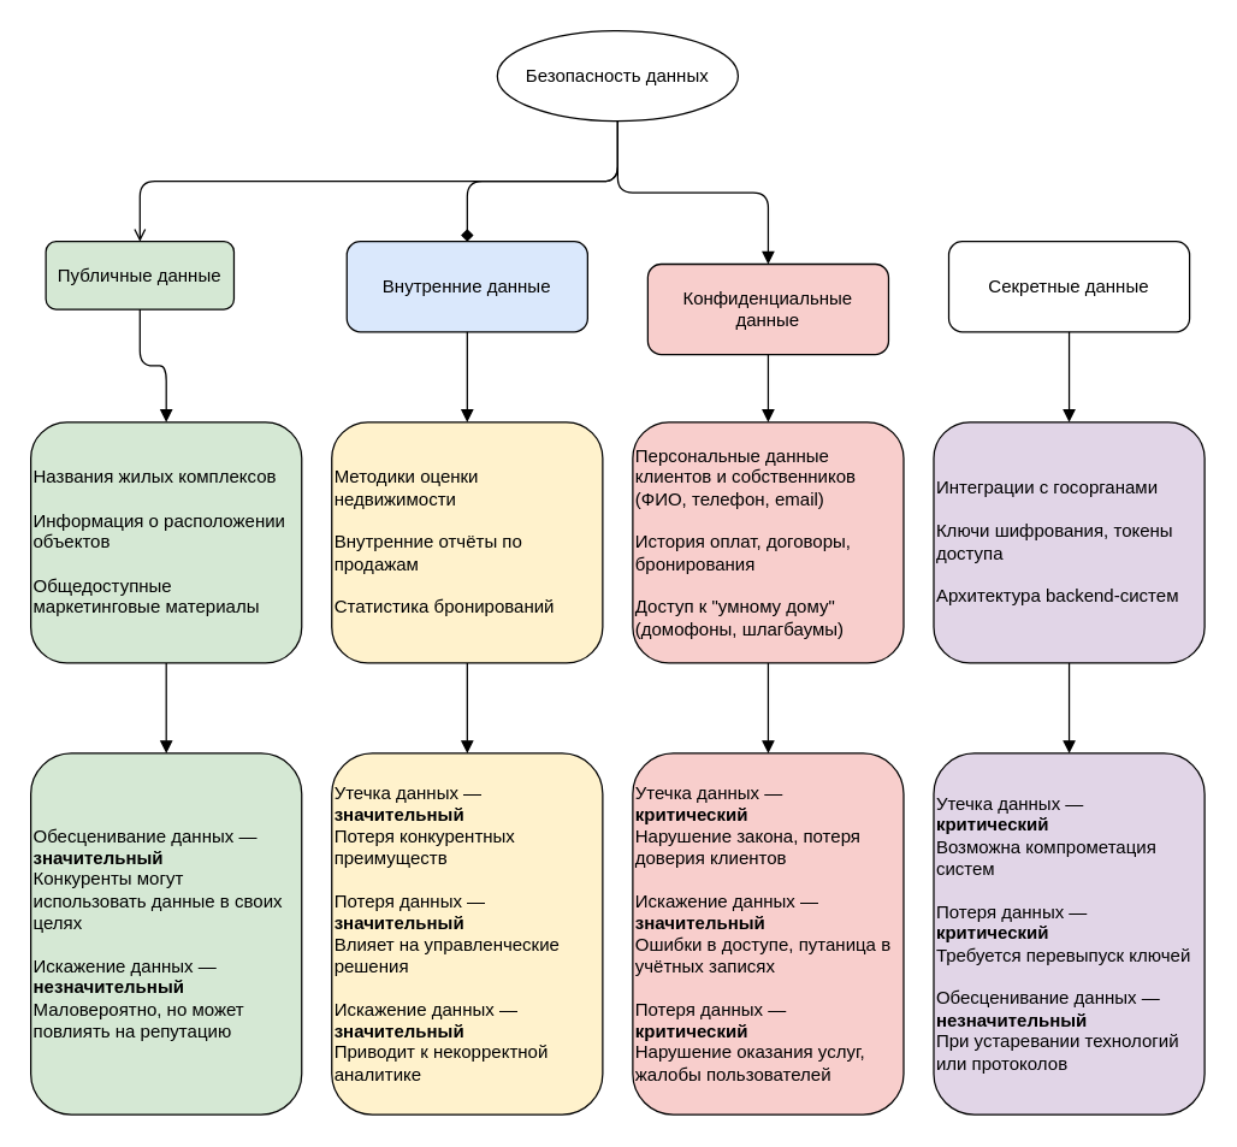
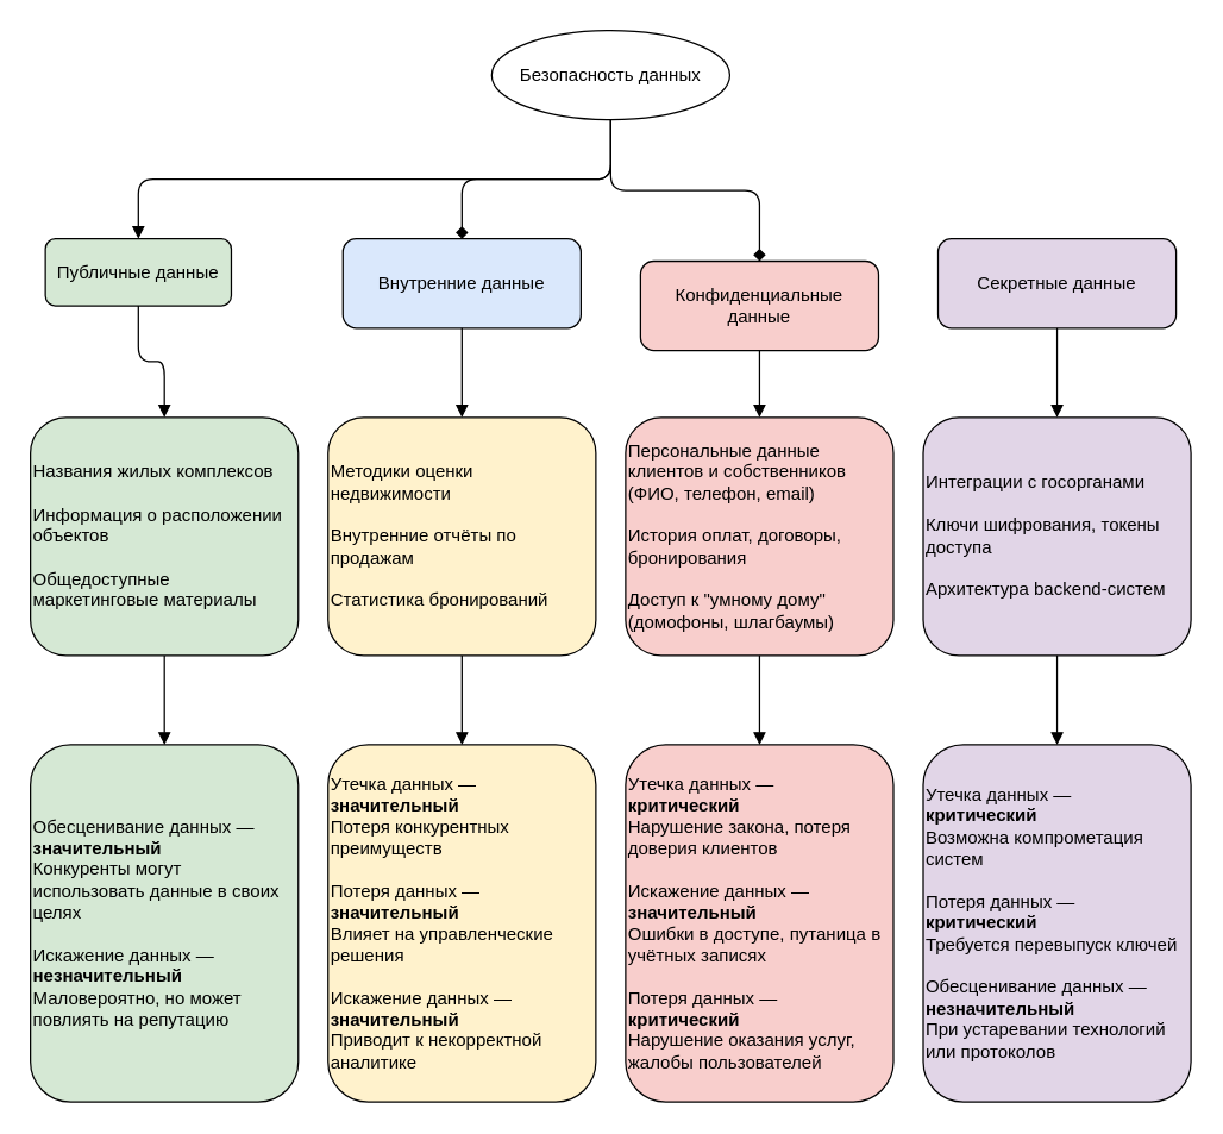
- <mxCell id="9" style="edgeStyle=orthogonalEdgeStyle;endArrow=open;html=1;exitX=0.5;exitY=1;exitDx=0;exitDy=0;" parent="1" source="2" target="8" edge="1"><mxGeometry relative="1" as="geometry" /></mxCell>
+ <mxCell id="9" style="edgeStyle=orthogonalEdgeStyle;endArrow=block;html=1;exitX=0.5;exitY=1;exitDx=0;exitDy=0;" parent="1" source="2" target="8" edge="1"><mxGeometry relative="1" as="geometry" /></mxCell>
- <mxCell id="5" style="edgeStyle=orthogonalEdgeStyle;endArrow=block;html=1;" parent="1" source="2" target="4" edge="1"><mxGeometry relative="1" as="geometry" /></mxCell>
+ <mxCell id="5" style="edgeStyle=orthogonalEdgeStyle;endArrow=diamond;html=1;" parent="1" source="2" target="4" edge="1"><mxGeometry relative="1" as="geometry" /></mxCell>
- <mxCell id="3" value="Секретные данные" style="rounded=1;whiteSpace=wrap;html=1;fillColor=#ffffff;" parent="1" vertex="1"><mxGeometry x="630" y="160" width="160" height="60" as="geometry" /></mxCell>
+ <mxCell id="3" value="Секретные данные" style="rounded=1;whiteSpace=wrap;html=1;fillColor=#e1d5e7;" parent="1" vertex="1"><mxGeometry x="630" y="160" width="160" height="60" as="geometry" /></mxCell>
